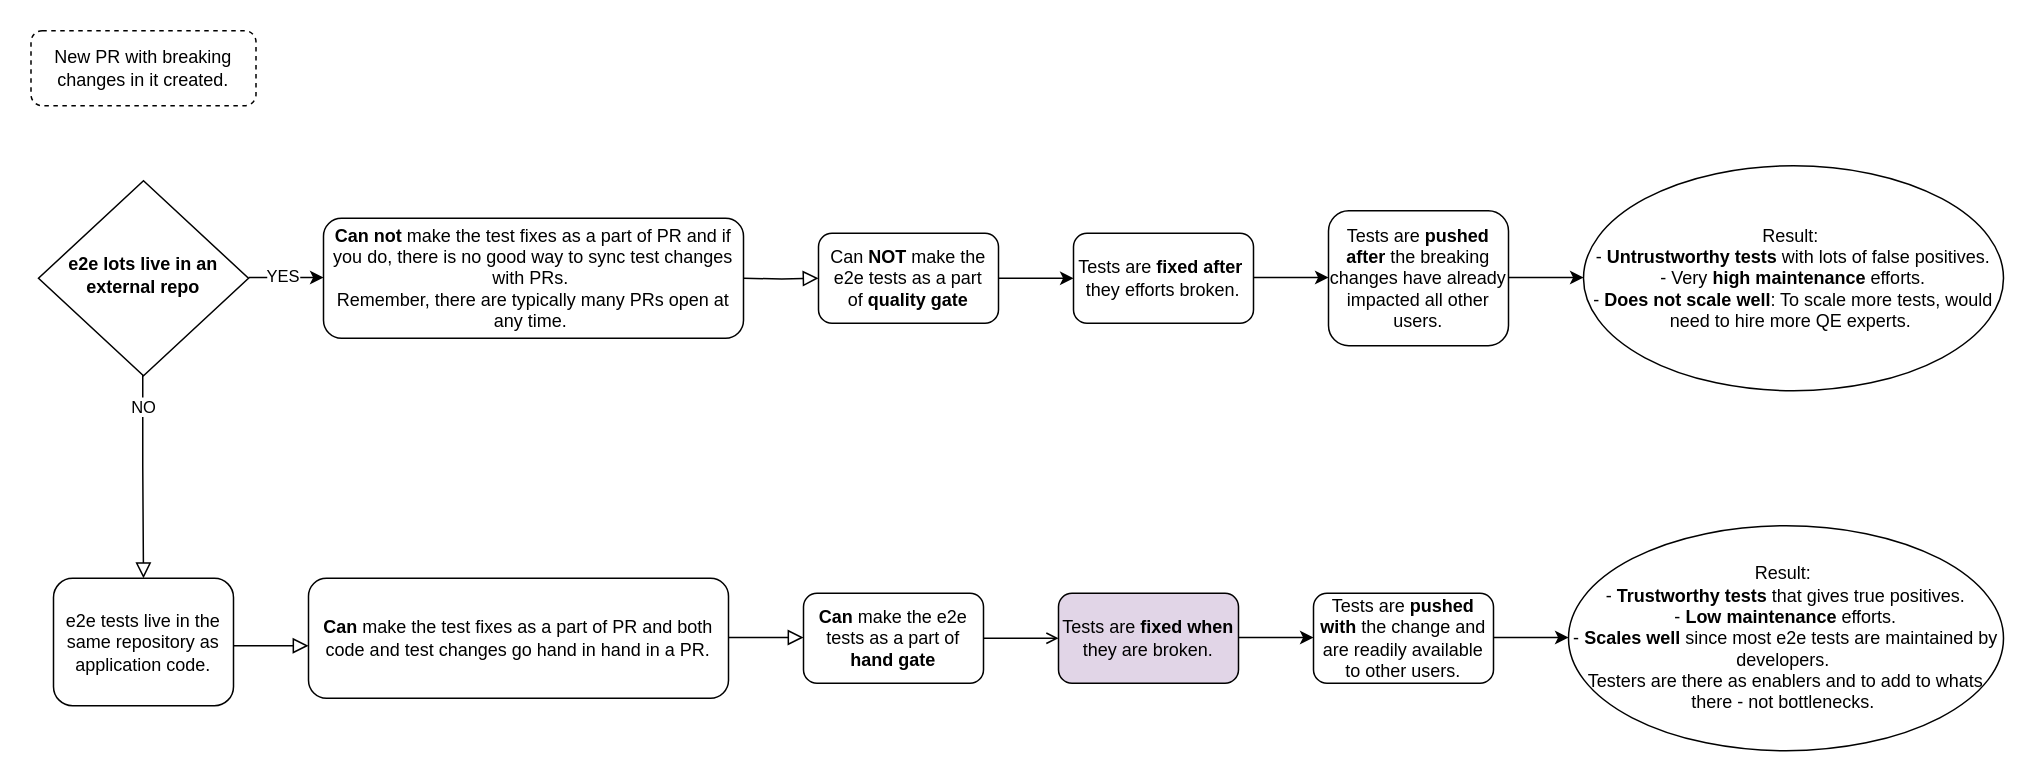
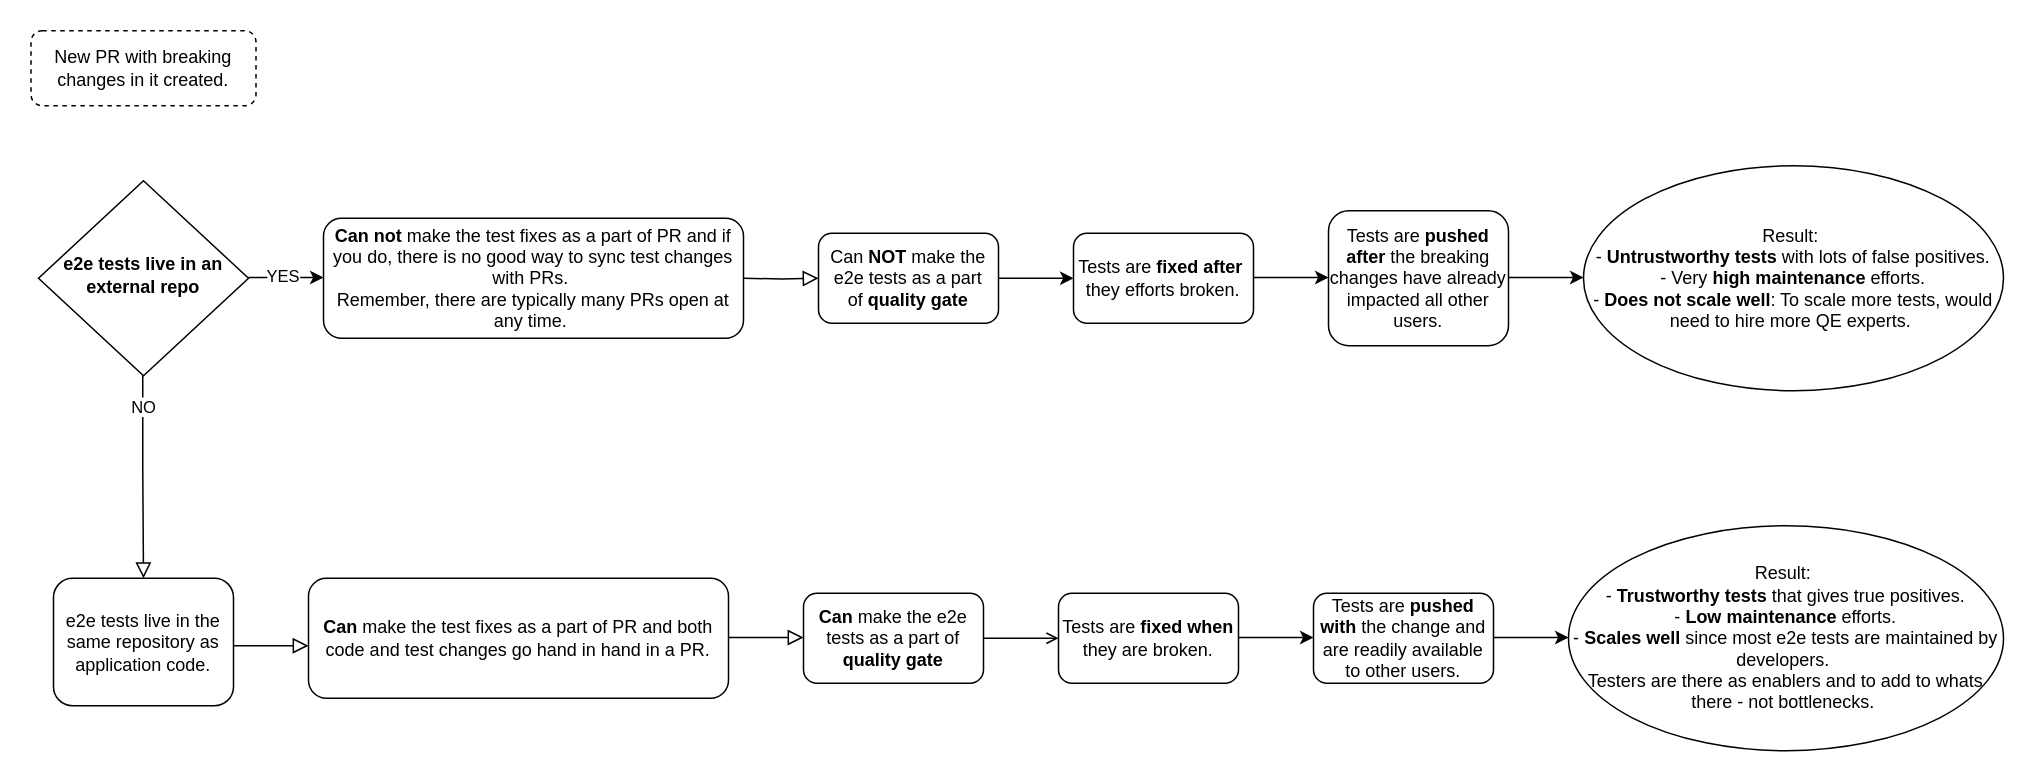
- <mxCell id="5" value="&lt;b&gt;e2e lots live in an external repo&lt;/b&gt;" style="rhombus;whiteSpace=wrap;html=1;shadow=0;fontFamily=Helvetica;fontSize=12;align=center;strokeWidth=1;spacing=6;spacingTop=-4;" parent="1" vertex="1"><mxGeometry x="25" y="120" width="140" height="130" as="geometry" /></mxCell>
+ <mxCell id="5" value="&lt;b&gt;e2e tests live in an external repo&lt;/b&gt;" style="rhombus;whiteSpace=wrap;html=1;shadow=0;fontFamily=Helvetica;fontSize=12;align=center;strokeWidth=1;spacing=6;spacingTop=-4;" parent="1" vertex="1"><mxGeometry x="25" y="120" width="140" height="130" as="geometry" /></mxCell>
- <mxCell id="7" value="&lt;b&gt;Can&lt;/b&gt; make the e2e tests as a part of &lt;b&gt;hand gate&lt;/b&gt;" style="rounded=1;whiteSpace=wrap;html=1;fontSize=12;glass=0;strokeWidth=1;shadow=0;" parent="1" vertex="1"><mxGeometry x="535" y="395" width="120" height="60" as="geometry" /></mxCell>
+ <mxCell id="7" value="&lt;b&gt;Can&lt;/b&gt; make the e2e tests as a part of &lt;b&gt;quality gate&lt;/b&gt;" style="rounded=1;whiteSpace=wrap;html=1;fontSize=12;glass=0;strokeWidth=1;shadow=0;" parent="1" vertex="1"><mxGeometry x="535" y="395" width="120" height="60" as="geometry" /></mxCell>
- <mxCell id="8" value="Tests are &lt;b&gt;fixed&lt;/b&gt; &lt;b&gt;when&lt;/b&gt; they are broken." style="whiteSpace=wrap;html=1;rounded=1;glass=0;strokeWidth=1;shadow=0;fillColor=#e1d5e7;" vertex="1" parent="1"><mxGeometry x="705" y="395" width="120" height="60" as="geometry" /></mxCell>
+ <mxCell id="8" value="Tests are &lt;b&gt;fixed&lt;/b&gt; &lt;b&gt;when&lt;/b&gt; they are broken." style="whiteSpace=wrap;html=1;rounded=1;glass=0;strokeWidth=1;shadow=0;" vertex="1" parent="1"><mxGeometry x="705" y="395" width="120" height="60" as="geometry" /></mxCell>
